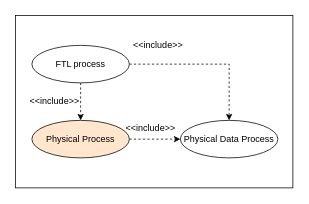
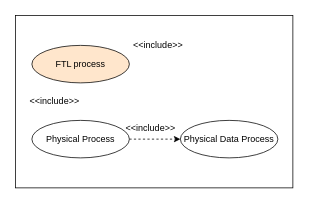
- <mxCell id="6" value="FTL process" style="ellipse;whiteSpace=wrap;html=1;fontColor=#000000;" parent="1" vertex="1"><mxGeometry x="42" y="60" width="130" height="50" as="geometry" /></mxCell>
+ <mxCell id="6" value="FTL process" style="ellipse;whiteSpace=wrap;html=1;fontColor=#000000;fillColor=#ffe6cc;" parent="1" vertex="1"><mxGeometry x="42" y="60" width="130" height="50" as="geometry" /></mxCell>
- <mxCell id="4" style="edgeStyle=orthogonalEdgeStyle;rounded=0;orthogonalLoop=1;jettySize=auto;html=1;entryX=0.5;entryY=0;entryDx=0;entryDy=0;dashed=1;fontColor=#000000;" parent="1" source="6" target="9" edge="1"><mxGeometry relative="1" as="geometry" /></mxCell>
- <mxCell id="5" style="edgeStyle=orthogonalEdgeStyle;rounded=0;orthogonalLoop=1;jettySize=auto;html=1;exitX=1;exitY=0.5;exitDx=0;exitDy=0;dashed=1;fontColor=#000000;entryX=0.5;entryY=0;entryDx=0;entryDy=0;" parent="1" source="6" target="3" edge="1"><mxGeometry relative="1" as="geometry"><mxPoint x="190" y="85" as="targetPoint" /></mxGeometry></mxCell>
- <mxCell id="9" value="Physical Process" style="ellipse;whiteSpace=wrap;html=1;fontColor=#000000;fillColor=#ffe6cc;" parent="1" vertex="1"><mxGeometry x="42" y="160" width="130" height="50" as="geometry" /></mxCell>
+ <mxCell id="9" value="Physical Process" style="ellipse;whiteSpace=wrap;html=1;fontColor=#000000;" parent="1" vertex="1"><mxGeometry x="42" y="160" width="130" height="50" as="geometry" /></mxCell>
